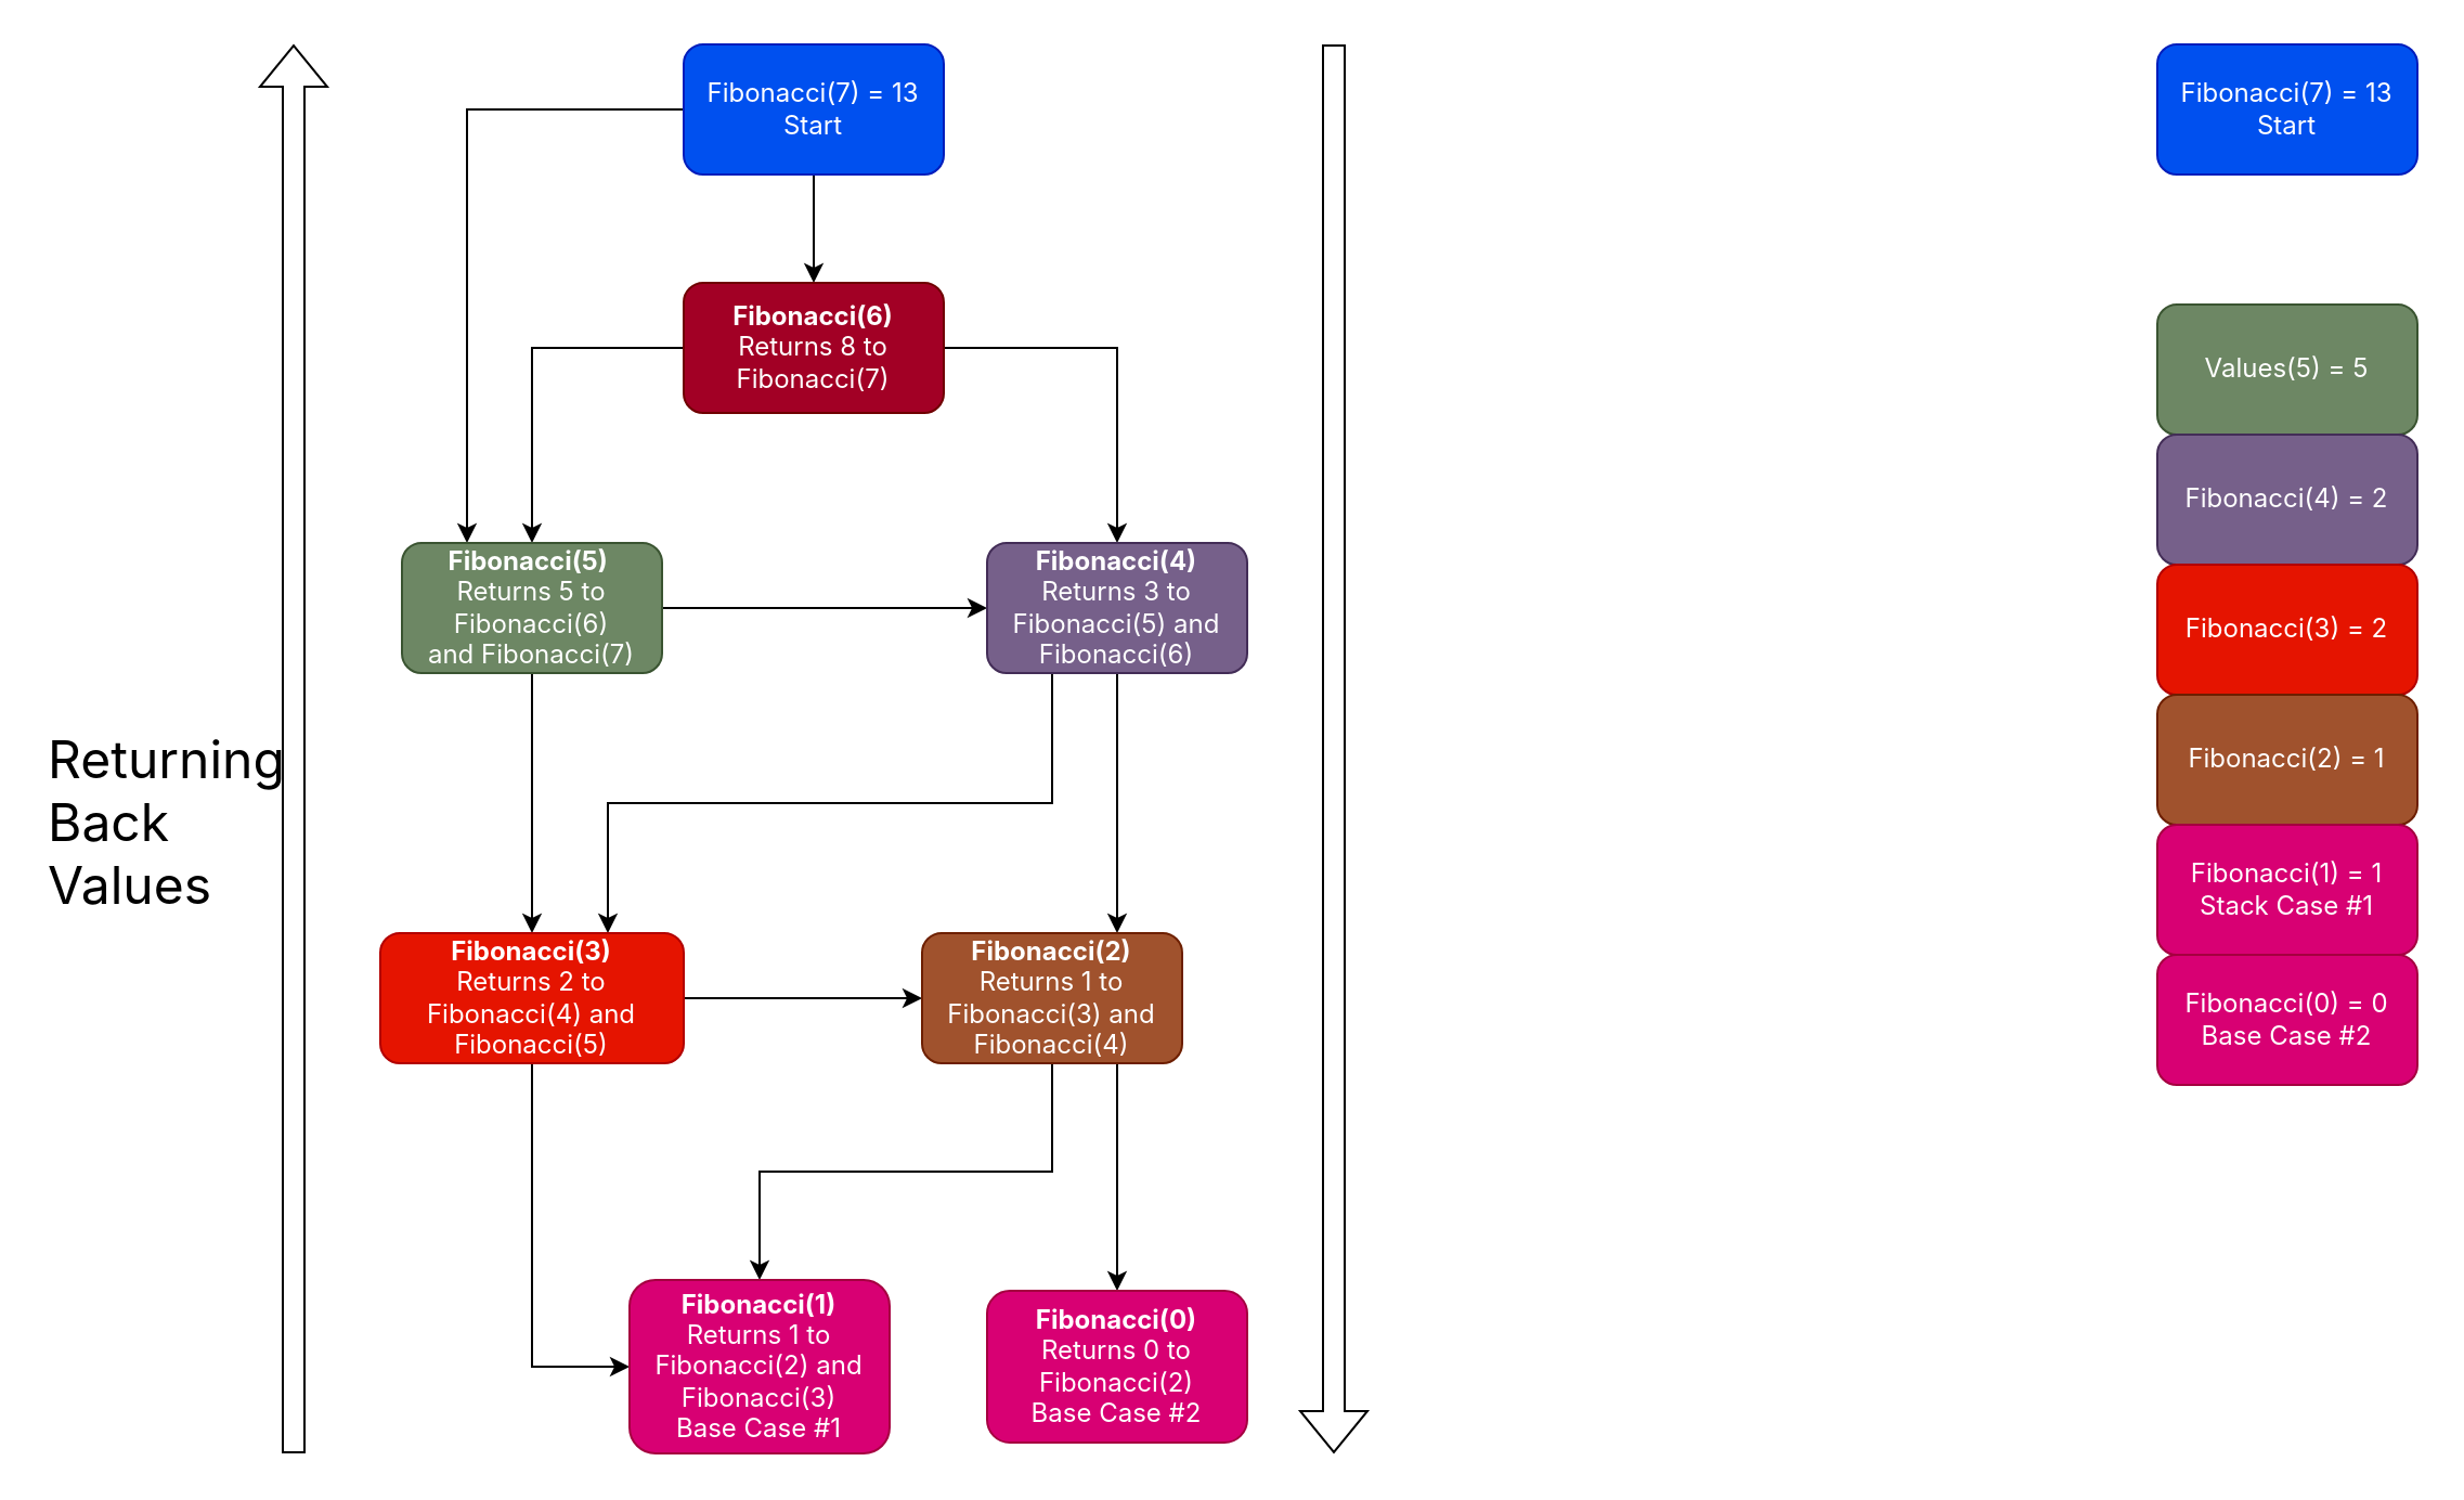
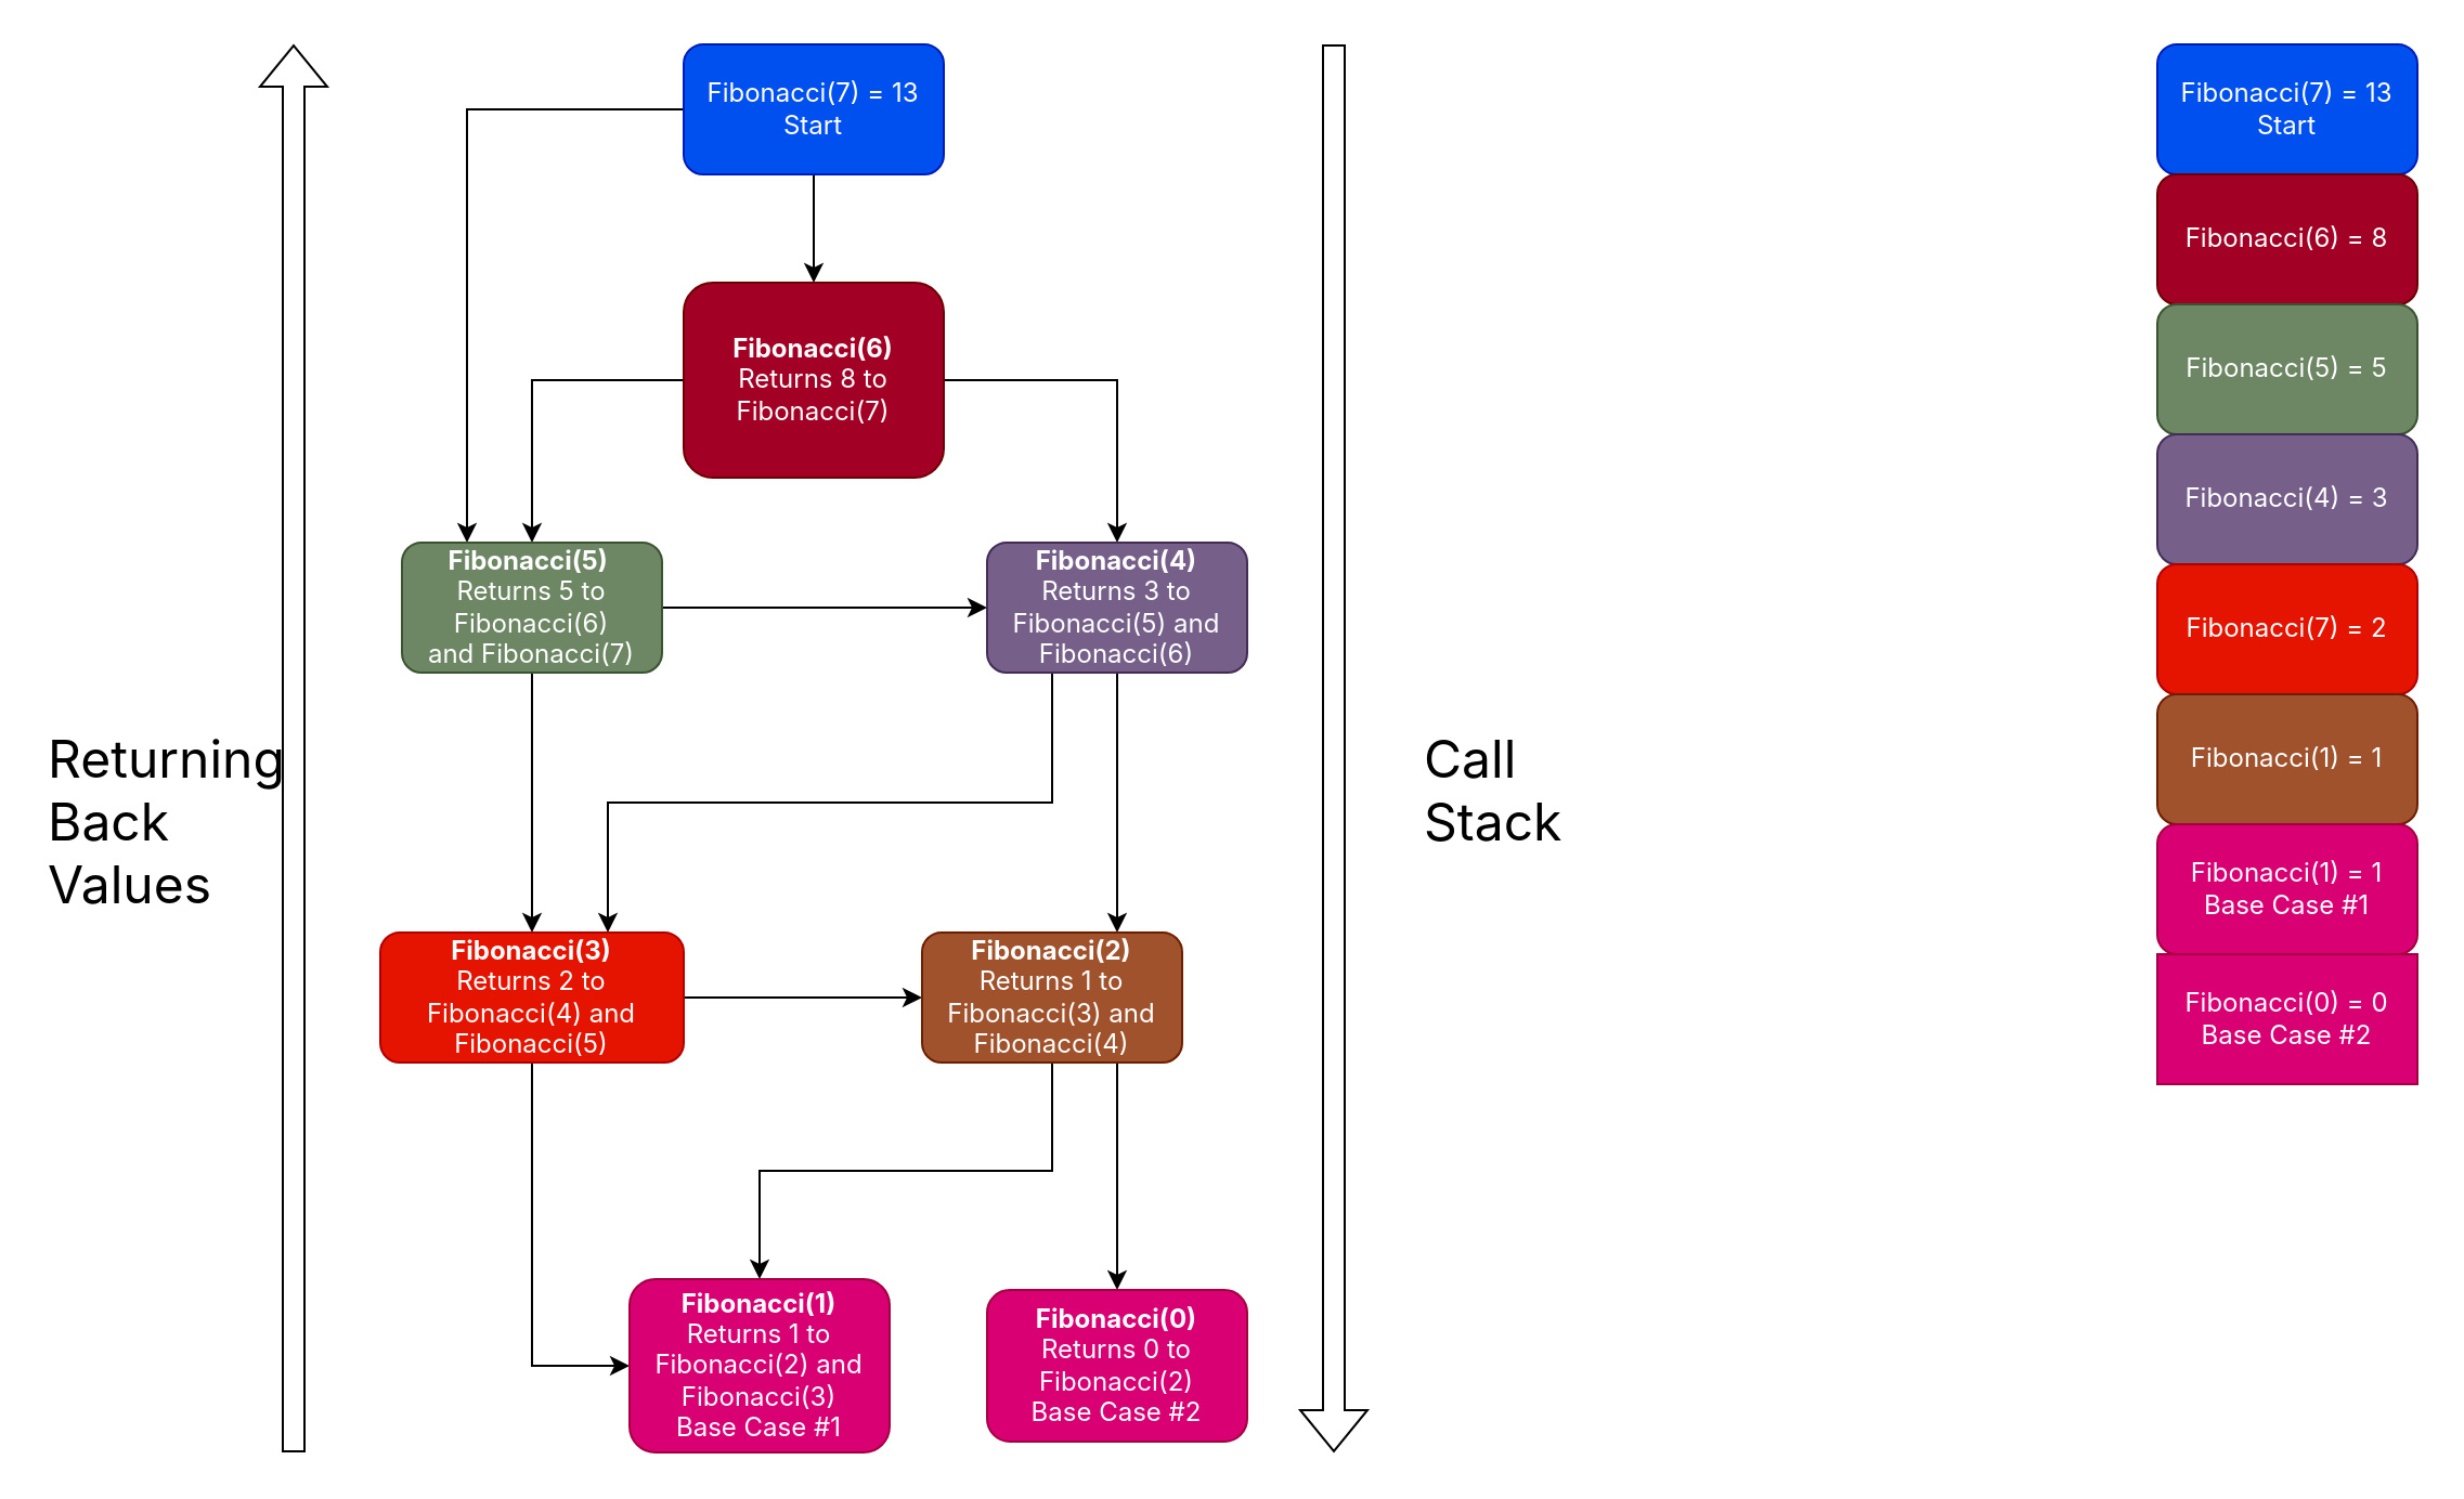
+ <mxCell id="23" value="Fibonacci(6) = 8" style="rounded=1;whiteSpace=wrap;html=1;fillColor=#a20025;fontColor=#ffffff;strokeColor=#6F0000;fontFamily=Inter;fontSource=https%3A%2F%2Ffonts.googleapis.com%2Fcss%3Ffamily%3DInter;" parent="1" vertex="1"><mxGeometry x="995" y="80" width="120" height="60" as="geometry" /></mxCell>
- <mxCell id="7" value="&lt;b&gt;Fibonacci(6)&lt;/b&gt;&lt;div&gt;Returns 8 to Fibonacci(7)&lt;/div&gt;" style="rounded=1;whiteSpace=wrap;html=1;fillColor=#a20025;fontColor=#ffffff;strokeColor=#6F0000;fontFamily=Inter;fontSource=https%3A%2F%2Ffonts.googleapis.com%2Fcss%3Ffamily%3DInter;" parent="1" vertex="1"><mxGeometry x="315" y="130" width="120" height="60" as="geometry" /></mxCell>
+ <mxCell id="7" value="&lt;b&gt;Fibonacci(6)&lt;/b&gt;&lt;div&gt;Returns 8 to Fibonacci(7)&lt;/div&gt;" style="rounded=1;whiteSpace=wrap;html=1;fillColor=#a20025;fontColor=#ffffff;strokeColor=#6F0000;fontFamily=Inter;fontSource=https%3A%2F%2Ffonts.googleapis.com%2Fcss%3Ffamily%3DInter;" parent="1" vertex="1"><mxGeometry x="315" y="130" width="120" height="90" as="geometry" /></mxCell>
- <mxCell id="24" value="Values(5) = 5" style="rounded=1;whiteSpace=wrap;html=1;fillColor=#6d8764;fontColor=#ffffff;strokeColor=#3A5431;fontFamily=Inter;fontSource=https%3A%2F%2Ffonts.googleapis.com%2Fcss%3Ffamily%3DInter;" parent="1" vertex="1"><mxGeometry x="995" y="140" width="120" height="60" as="geometry" /></mxCell>
+ <mxCell id="24" value="Fibonacci(5) = 5" style="rounded=1;whiteSpace=wrap;html=1;fillColor=#6d8764;fontColor=#ffffff;strokeColor=#3A5431;fontFamily=Inter;fontSource=https%3A%2F%2Ffonts.googleapis.com%2Fcss%3Ffamily%3DInter;" parent="1" vertex="1"><mxGeometry x="995" y="140" width="120" height="60" as="geometry" /></mxCell>
- <mxCell id="25" value="Fibonacci(4) = 2" style="rounded=1;whiteSpace=wrap;html=1;fillColor=#76608a;fontColor=#ffffff;strokeColor=#432D57;fontFamily=Inter;fontSource=https%3A%2F%2Ffonts.googleapis.com%2Fcss%3Ffamily%3DInter;" parent="1" vertex="1"><mxGeometry x="995" y="200" width="120" height="60" as="geometry" /></mxCell>
+ <mxCell id="25" value="Fibonacci(4) = 3" style="rounded=1;whiteSpace=wrap;html=1;fillColor=#76608a;fontColor=#ffffff;strokeColor=#432D57;fontFamily=Inter;fontSource=https%3A%2F%2Ffonts.googleapis.com%2Fcss%3Ffamily%3DInter;" parent="1" vertex="1"><mxGeometry x="995" y="200" width="120" height="60" as="geometry" /></mxCell>
- <mxCell id="26" value="Fibonacci(3) = 2" style="rounded=1;whiteSpace=wrap;html=1;fillColor=#e51400;fontColor=#ffffff;strokeColor=#B20000;fontFamily=Inter;fontSource=https%3A%2F%2Ffonts.googleapis.com%2Fcss%3Ffamily%3DInter;" parent="1" vertex="1"><mxGeometry x="995" y="260" width="120" height="60" as="geometry" /></mxCell>
+ <mxCell id="26" value="Fibonacci(7) = 2" style="rounded=1;whiteSpace=wrap;html=1;fillColor=#e51400;fontColor=#ffffff;strokeColor=#B20000;fontFamily=Inter;fontSource=https%3A%2F%2Ffonts.googleapis.com%2Fcss%3Ffamily%3DInter;" parent="1" vertex="1"><mxGeometry x="995" y="260" width="120" height="60" as="geometry" /></mxCell>
- <mxCell id="27" value="Fibonacci(2) = 1" style="rounded=1;whiteSpace=wrap;html=1;fillColor=#a0522d;fontColor=#ffffff;strokeColor=#6D1F00;fontFamily=Inter;fontSource=https%3A%2F%2Ffonts.googleapis.com%2Fcss%3Ffamily%3DInter;" parent="1" vertex="1"><mxGeometry x="995" y="320" width="120" height="60" as="geometry" /></mxCell>
+ <mxCell id="27" value="Fibonacci(1) = 1" style="rounded=1;whiteSpace=wrap;html=1;fillColor=#a0522d;fontColor=#ffffff;strokeColor=#6D1F00;fontFamily=Inter;fontSource=https%3A%2F%2Ffonts.googleapis.com%2Fcss%3Ffamily%3DInter;" parent="1" vertex="1"><mxGeometry x="995" y="320" width="120" height="60" as="geometry" /></mxCell>
+ <mxCell id="32" value="Call Stack" style="text;html=1;align=left;verticalAlign=middle;whiteSpace=wrap;rounded=0;fontSize=24;labelPosition=center;verticalLabelPosition=middle;fontFamily=Inter;fontSource=https%3A%2F%2Ffonts.googleapis.com%2Fcss%3Ffamily%3DInter;" parent="1" vertex="1"><mxGeometry x="655" y="350" width="60" height="30" as="geometry" /></mxCell>
- <mxCell id="29" value="Fibonacci(1) = 1&lt;div&gt;Stack Case #1&lt;/div&gt;" style="rounded=1;whiteSpace=wrap;html=1;fillColor=#d80073;fontColor=#ffffff;strokeColor=#A50040;fontFamily=Inter;fontSource=https%3A%2F%2Ffonts.googleapis.com%2Fcss%3Ffamily%3DInter;" parent="1" vertex="1"><mxGeometry x="995" y="380" width="120" height="60" as="geometry" /></mxCell>
+ <mxCell id="29" value="Fibonacci(1) = 1&lt;div&gt;Base Case #1&lt;/div&gt;" style="rounded=1;whiteSpace=wrap;html=1;fillColor=#d80073;fontColor=#ffffff;strokeColor=#A50040;fontFamily=Inter;fontSource=https%3A%2F%2Ffonts.googleapis.com%2Fcss%3Ffamily%3DInter;" parent="1" vertex="1"><mxGeometry x="995" y="380" width="120" height="60" as="geometry" /></mxCell>
- <mxCell id="28" value="Fibonacci(0) = 0&lt;div&gt;Base Case #2&lt;/div&gt;" style="rounded=1;whiteSpace=wrap;html=1;fillColor=#d80073;fontColor=#ffffff;strokeColor=#A50040;fontFamily=Inter;fontSource=https%3A%2F%2Ffonts.googleapis.com%2Fcss%3Ffamily%3DInter;" parent="1" vertex="1"><mxGeometry x="995" y="440" width="120" height="60" as="geometry" /></mxCell>
+ <mxCell id="28" value="Fibonacci(0) = 0&lt;div&gt;Base Case #2&lt;/div&gt;" style="whiteSpace=wrap;html=1;fillColor=#d80073;fontColor=#ffffff;strokeColor=#A50040;fontFamily=Inter;fontSource=https%3A%2F%2Ffonts.googleapis.com%2Fcss%3Ffamily%3DInter;rounded=0;" parent="1" vertex="1"><mxGeometry x="995" y="440" width="120" height="60" as="geometry" /></mxCell>
